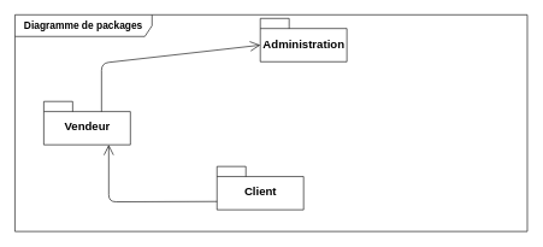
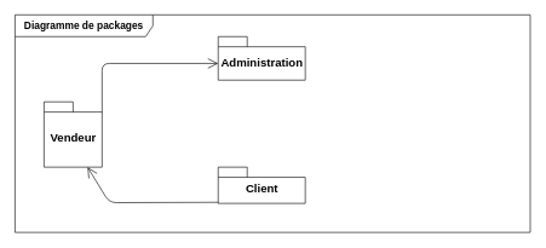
- <mxCell id="5" value="&lt;font style=&quot;font-size: 16px&quot;&gt;Administration&lt;/font&gt;" style="shape=folder;fontStyle=1;spacingTop=10;tabWidth=40;tabHeight=14;tabPosition=left;html=1;" vertex="1" parent="1"><mxGeometry x="360" y="25" width="120" height="60" as="geometry" /></mxCell>
+ <mxCell id="5" value="&lt;font style=&quot;font-size: 16px&quot;&gt;Administration&lt;/font&gt;" style="shape=folder;fontStyle=1;spacingTop=10;tabWidth=40;tabHeight=14;tabPosition=left;html=1;" vertex="1" parent="1"><mxGeometry x="300" y="50" width="120" height="60" as="geometry" /></mxCell>
- <mxCell id="4" value="&lt;font style=&quot;font-size: 16px&quot;&gt;Vendeur&lt;/font&gt;" style="shape=folder;fontStyle=1;spacingTop=10;tabWidth=40;tabHeight=14;tabPosition=left;html=1;" vertex="1" parent="1"><mxGeometry x="60" y="140" width="120" height="60" as="geometry" /></mxCell>
+ <mxCell id="4" value="&lt;font style=&quot;font-size: 16px&quot;&gt;Vendeur&lt;/font&gt;" style="shape=folder;fontStyle=1;spacingTop=10;tabWidth=40;tabHeight=14;tabPosition=left;html=1;" vertex="1" parent="1"><mxGeometry x="60" y="140" width="80" height="90" as="geometry" /></mxCell>
- <mxCell id="3" value="&lt;font style=&quot;font-size: 16px&quot;&gt;Client&lt;/font&gt;" style="shape=folder;fontStyle=1;spacingTop=10;tabWidth=40;tabHeight=14;tabPosition=left;html=1;" vertex="1" parent="1"><mxGeometry x="300" y="230" width="120" height="60" as="geometry" /></mxCell>
+ <mxCell id="3" value="&lt;font style=&quot;font-size: 16px&quot;&gt;Client&lt;/font&gt;" style="shape=folder;fontStyle=1;spacingTop=10;tabWidth=40;tabHeight=14;tabPosition=left;html=1;" vertex="1" parent="1"><mxGeometry x="300" y="230" width="120" height="50" as="geometry" /></mxCell>
